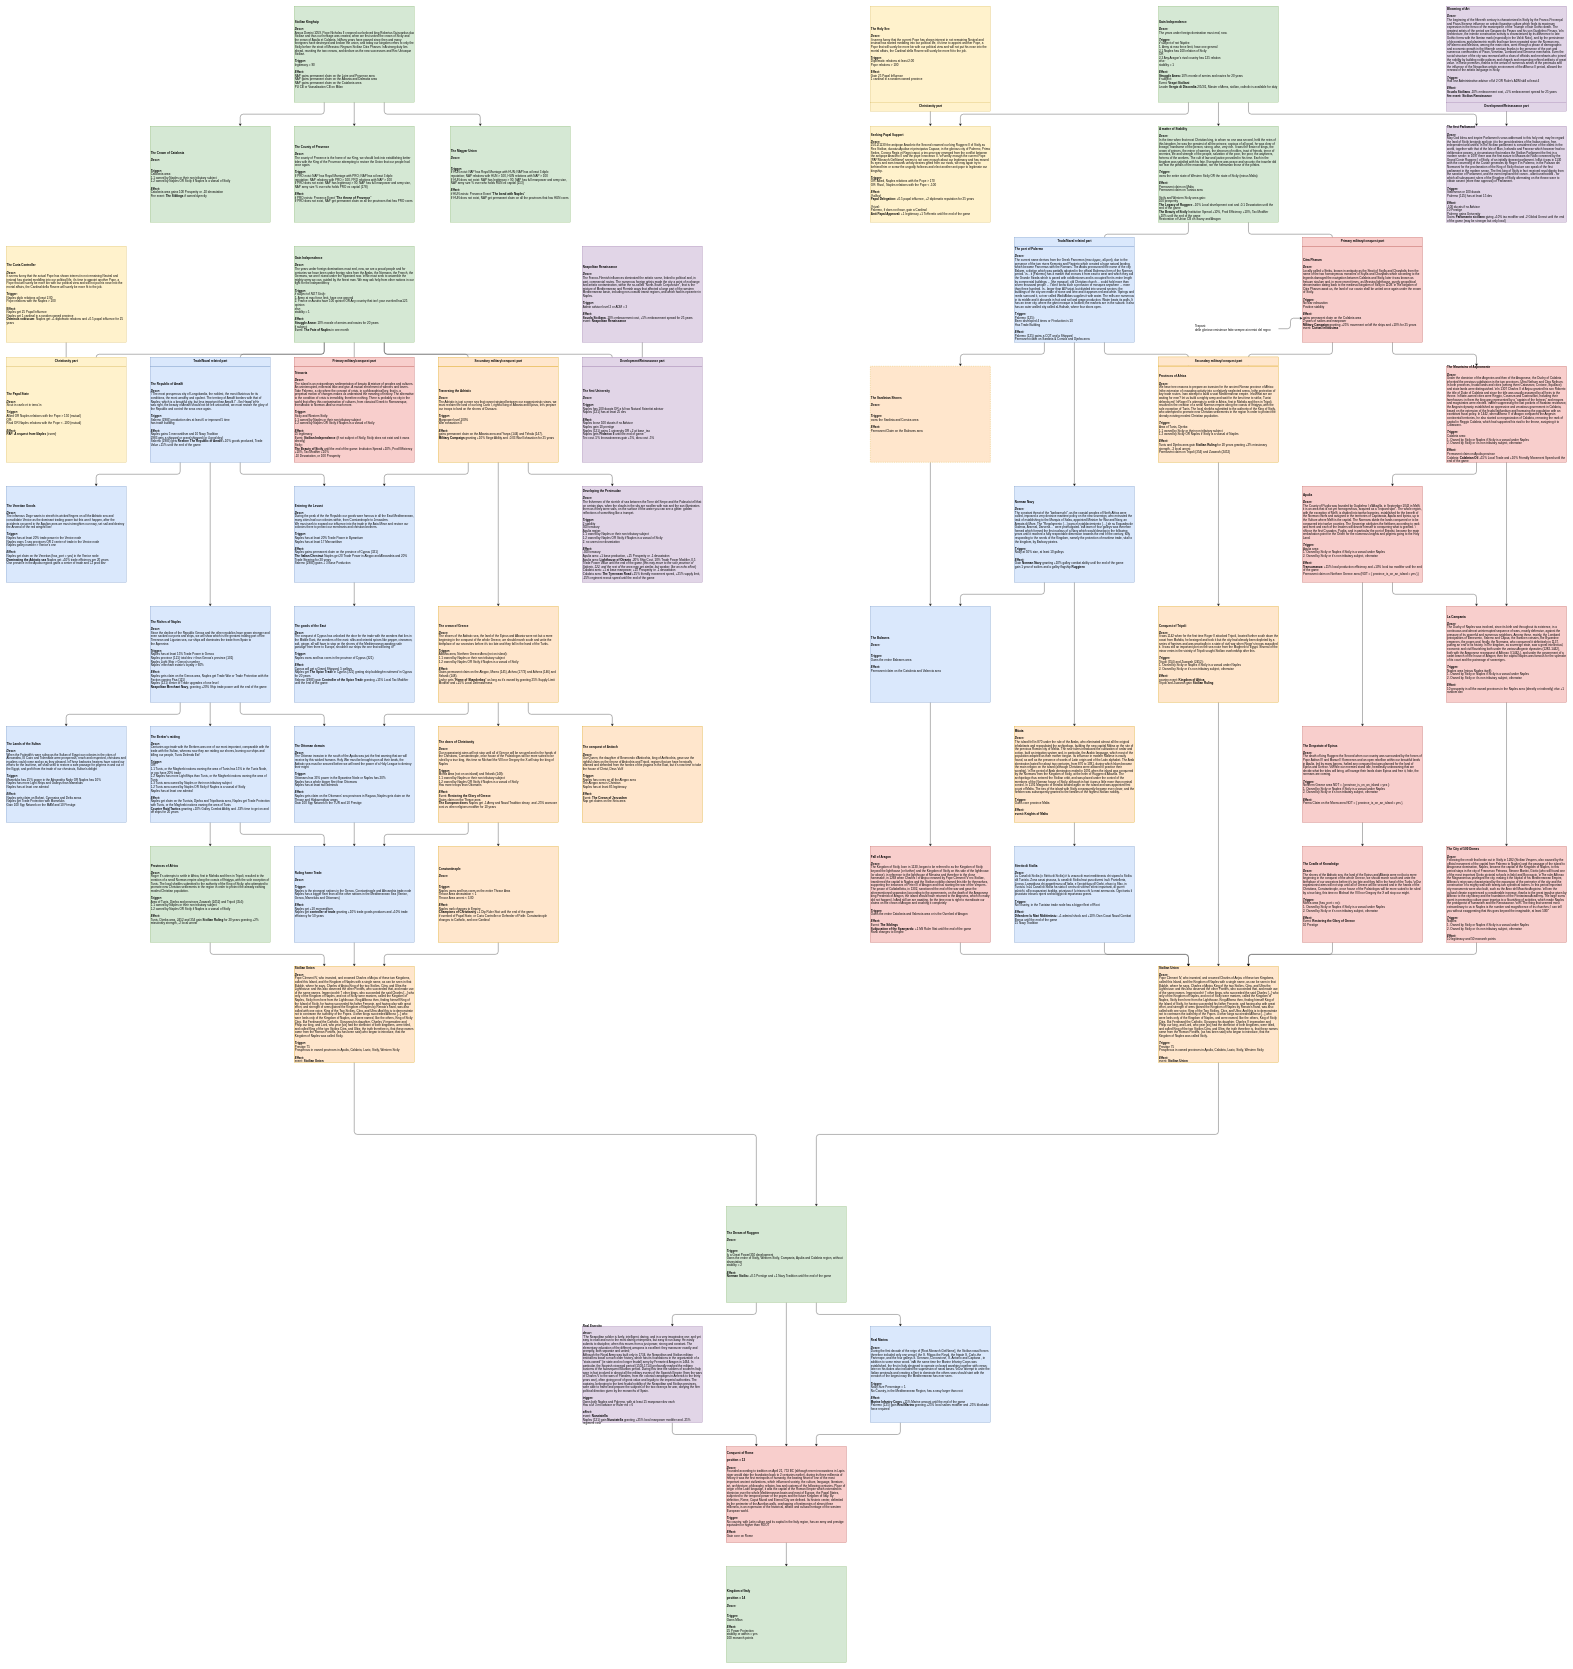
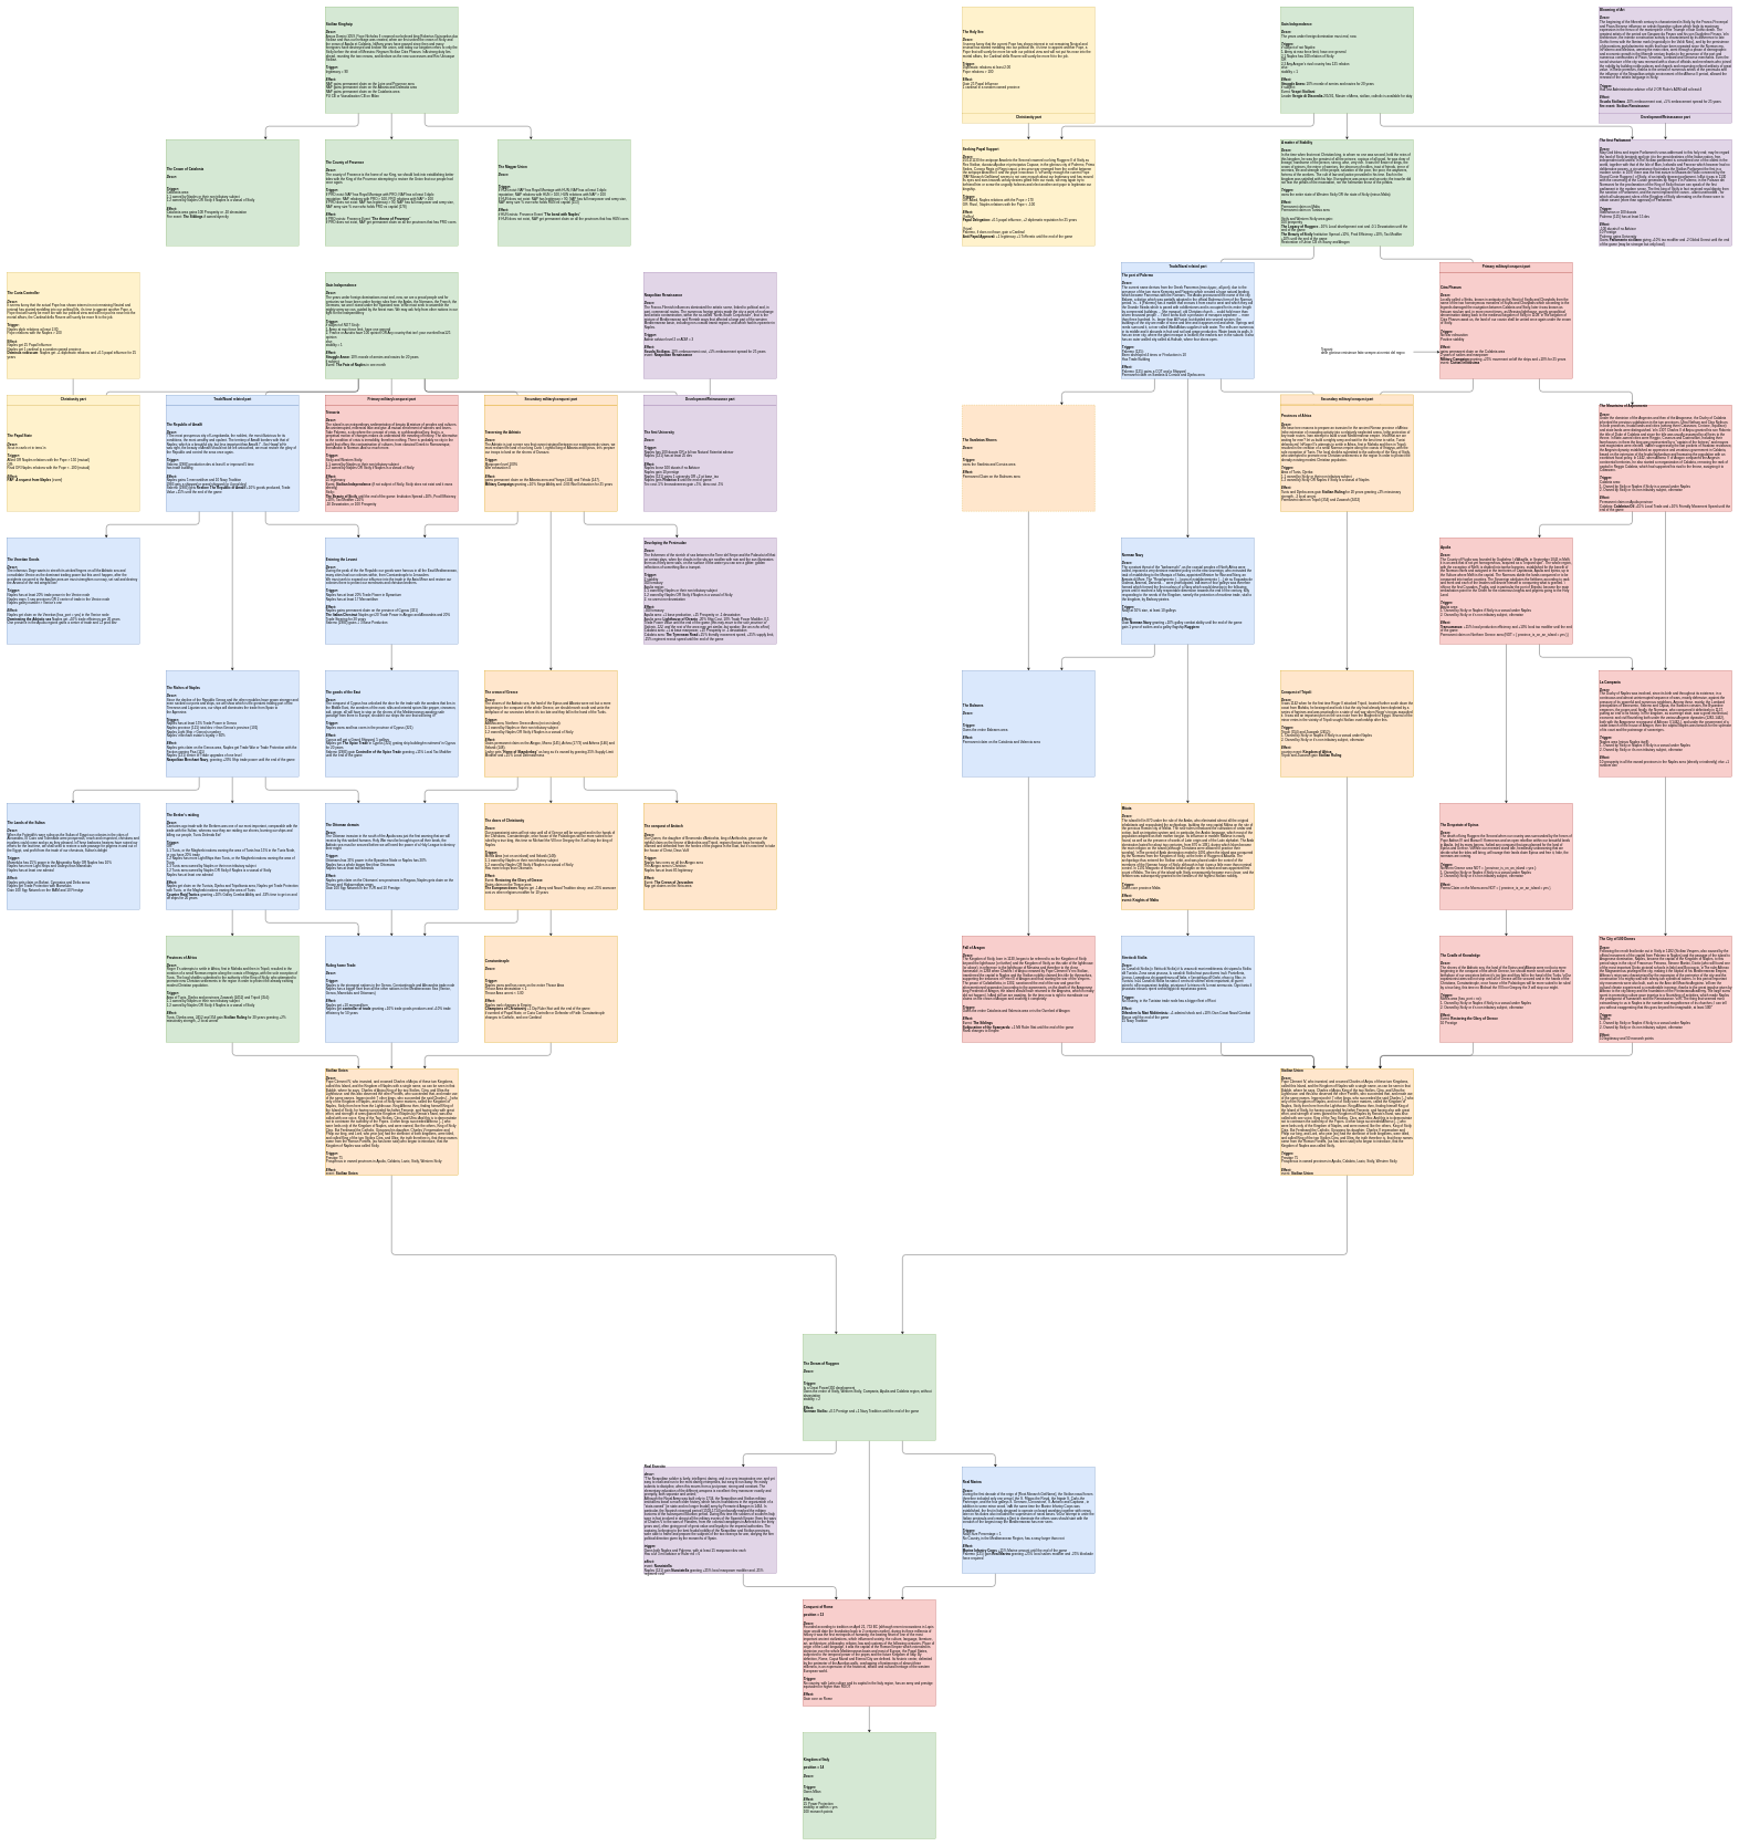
- <mxCell id="137" value="Trapani:&lt;br style=&quot;font-size: 10px;&quot;&gt;delle gloriose resistenze fatte sempre ai nemici del regno" style="text;whiteSpace=wrap;html=1;fontSize=10;fontColor=#000000;" parent="1" vertex="1"><mxGeometry x="3980" y="1075" width="280" height="40" as="geometry" /></mxCell>
+ <mxCell id="137" value="Trapani:&lt;br style=&quot;font-size: 10px;&quot;&gt;delle gloriose resistenze fatte sempre ai nemici del regno" style="text;whiteSpace=wrap;html=1;fontSize=10;fontColor=#000000;" parent="1" vertex="1"><mxGeometry x="3980" y="1040" width="280" height="40" as="geometry" /></mxCell>
